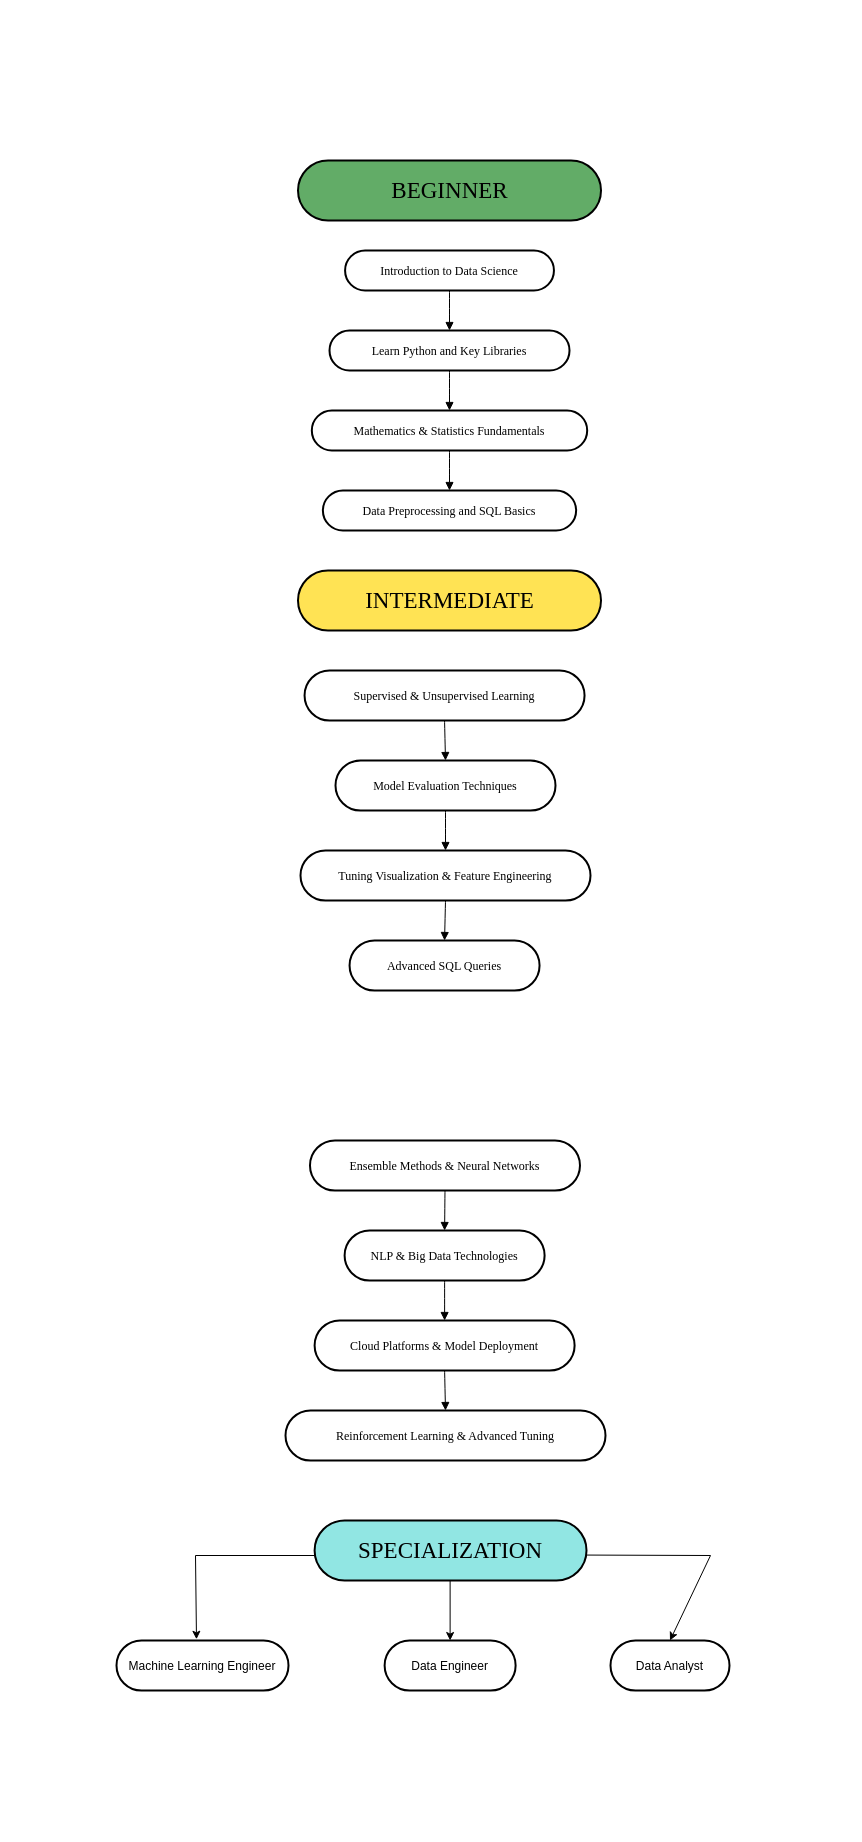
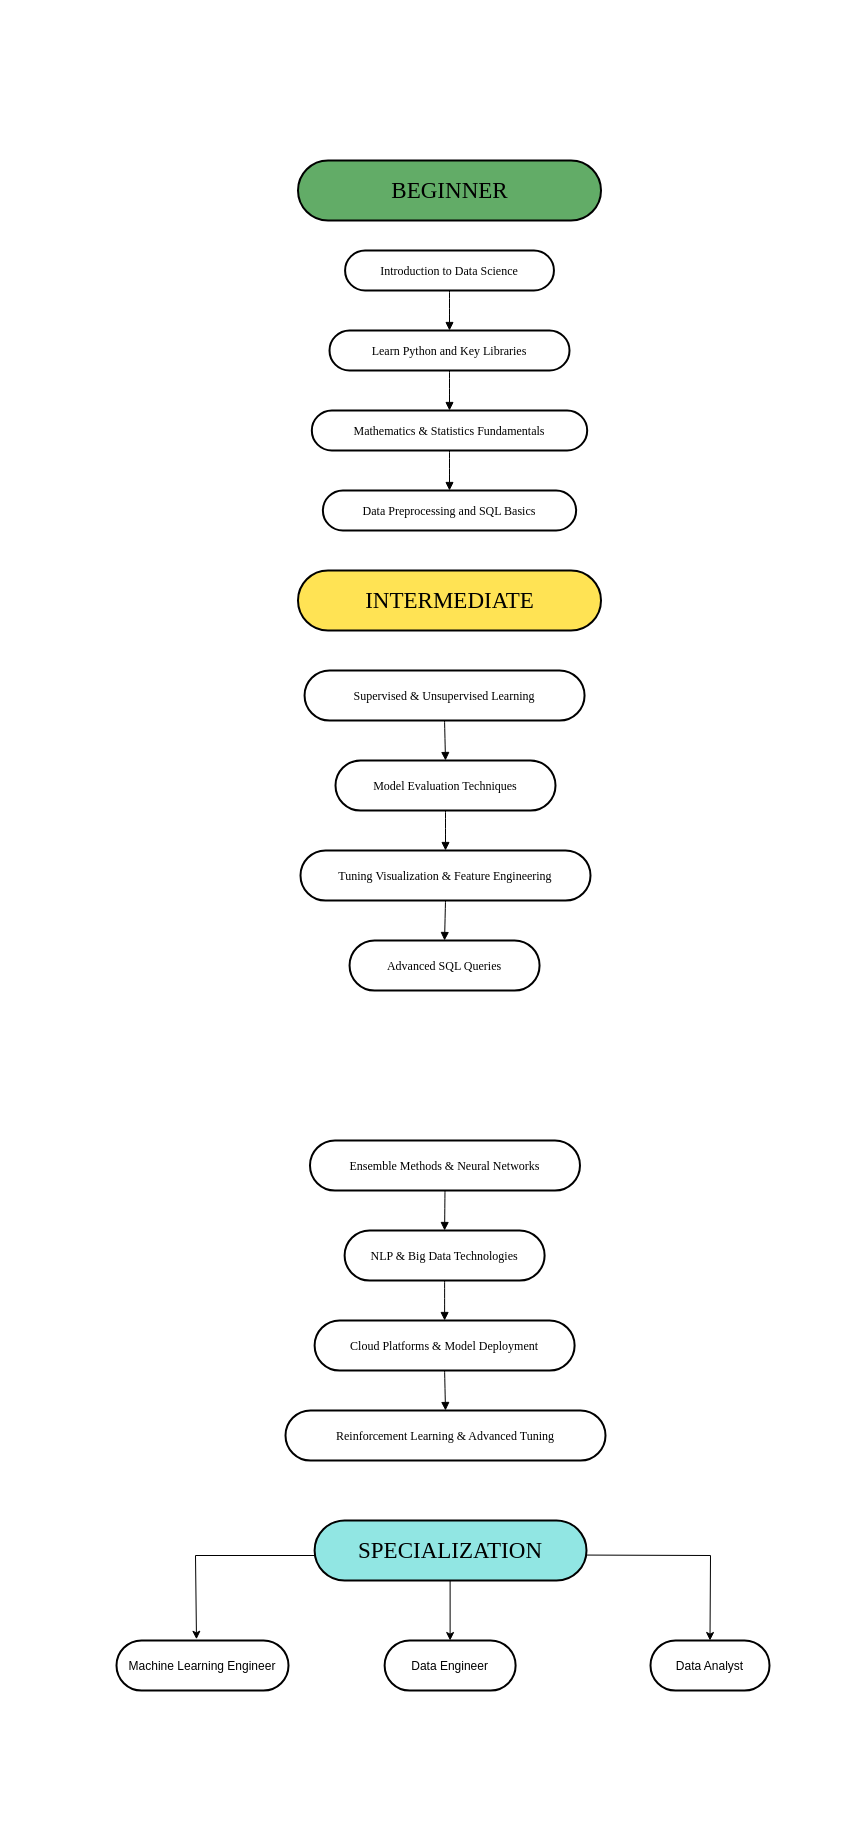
- <mxCell id="16" value="Data Analyst" style="rounded=1;arcSize=50;strokeWidth=2;glass=0;strokeColor=default;align=center;verticalAlign=middle;fontFamily=Helvetica;fontSize=12;fontColor=default;fillColor=default;" vertex="1" parent="1"><mxGeometry x="610" y="1640" width="119" height="50" as="geometry" /></mxCell>
+ <mxCell id="16" value="Data Analyst" style="rounded=1;arcSize=50;strokeWidth=2;glass=0;strokeColor=default;align=center;verticalAlign=middle;fontFamily=Helvetica;fontSize=12;fontColor=default;fillColor=default;" vertex="1" parent="1"><mxGeometry x="650" y="1640" width="119" height="50" as="geometry" /></mxCell>
